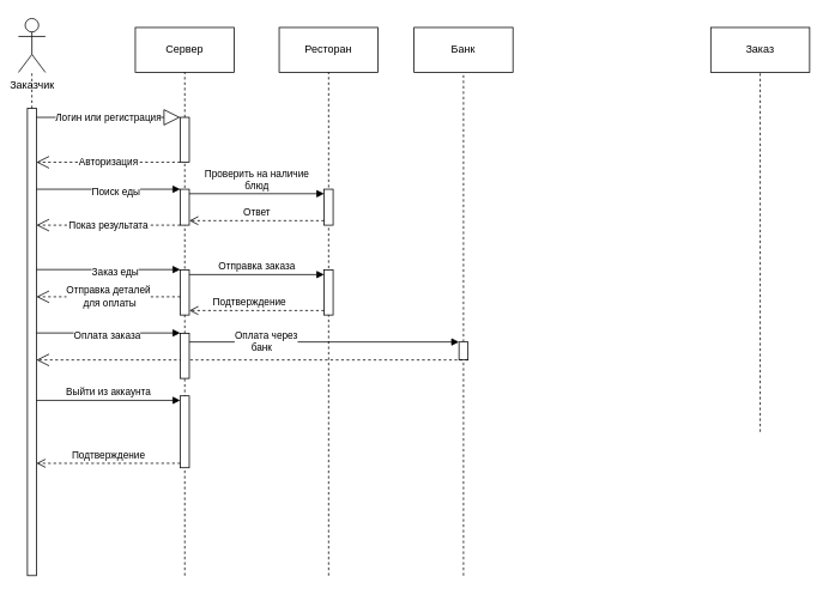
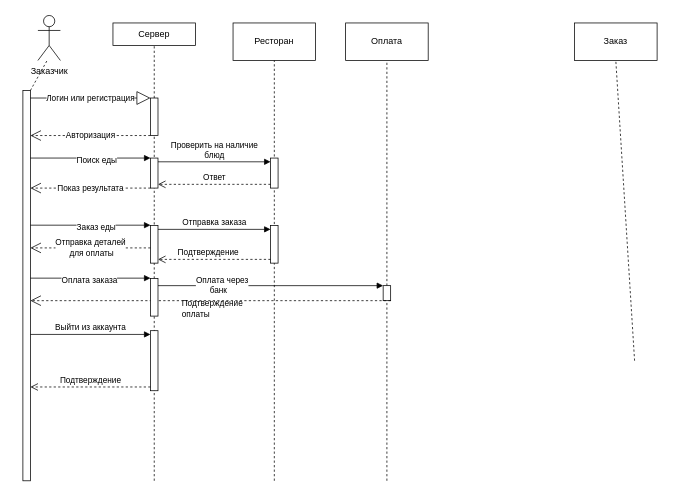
- <mxCell id="5" value="Заказчик" style="shape=umlActor;verticalLabelPosition=bottom;verticalAlign=top;html=1;" parent="1" vertex="1"><mxGeometry y="20" width="30" height="60" as="geometry" x="20" /></mxCell>
+ <mxCell id="5" value="Заказчик" style="shape=umlActor;verticalLabelPosition=bottom;verticalAlign=top;html=1;" parent="1" vertex="1"><mxGeometry x="50" y="20" width="30" height="60" as="geometry" /></mxCell>
- <mxCell id="3" value="Сервер" style="html=1;whiteSpace=wrap;" parent="1" vertex="1"><mxGeometry x="150" y="30" width="110" height="50" as="geometry" /></mxCell>
+ <mxCell id="3" value="Сервер" style="html=1;whiteSpace=wrap;" parent="1" vertex="1"><mxGeometry x="150" y="30" width="110" height="30" as="geometry" /></mxCell>
- <mxCell id="4" value="Банк" style="html=1;whiteSpace=wrap;" parent="1" vertex="1"><mxGeometry x="460" y="30" width="110" height="50" as="geometry" /></mxCell>
+ <mxCell id="4" value="Оплата" style="html=1;whiteSpace=wrap;" parent="1" vertex="1"><mxGeometry x="460" y="30" width="110" height="50" as="geometry" /></mxCell>
- <mxCell id="15" value="Заказ" style="html=1;whiteSpace=wrap;" parent="1" vertex="1"><mxGeometry x="790" y="30" width="110" height="50" as="geometry" /></mxCell>
+ <mxCell id="15" value="Заказ" style="html=1;whiteSpace=wrap;" parent="1" vertex="1"><mxGeometry x="765" y="30" width="110" height="50" as="geometry" /></mxCell>
+ <mxCell id="31" value="&lt;font style=&quot;font-size: 11px;&quot;&gt;Подтверждение оплаты&lt;/font&gt;" style="text;whiteSpace=wrap;html=1;" vertex="1" parent="1"><mxGeometry x="240" y="390" width="90" height="30" as="geometry" /></mxCell>
